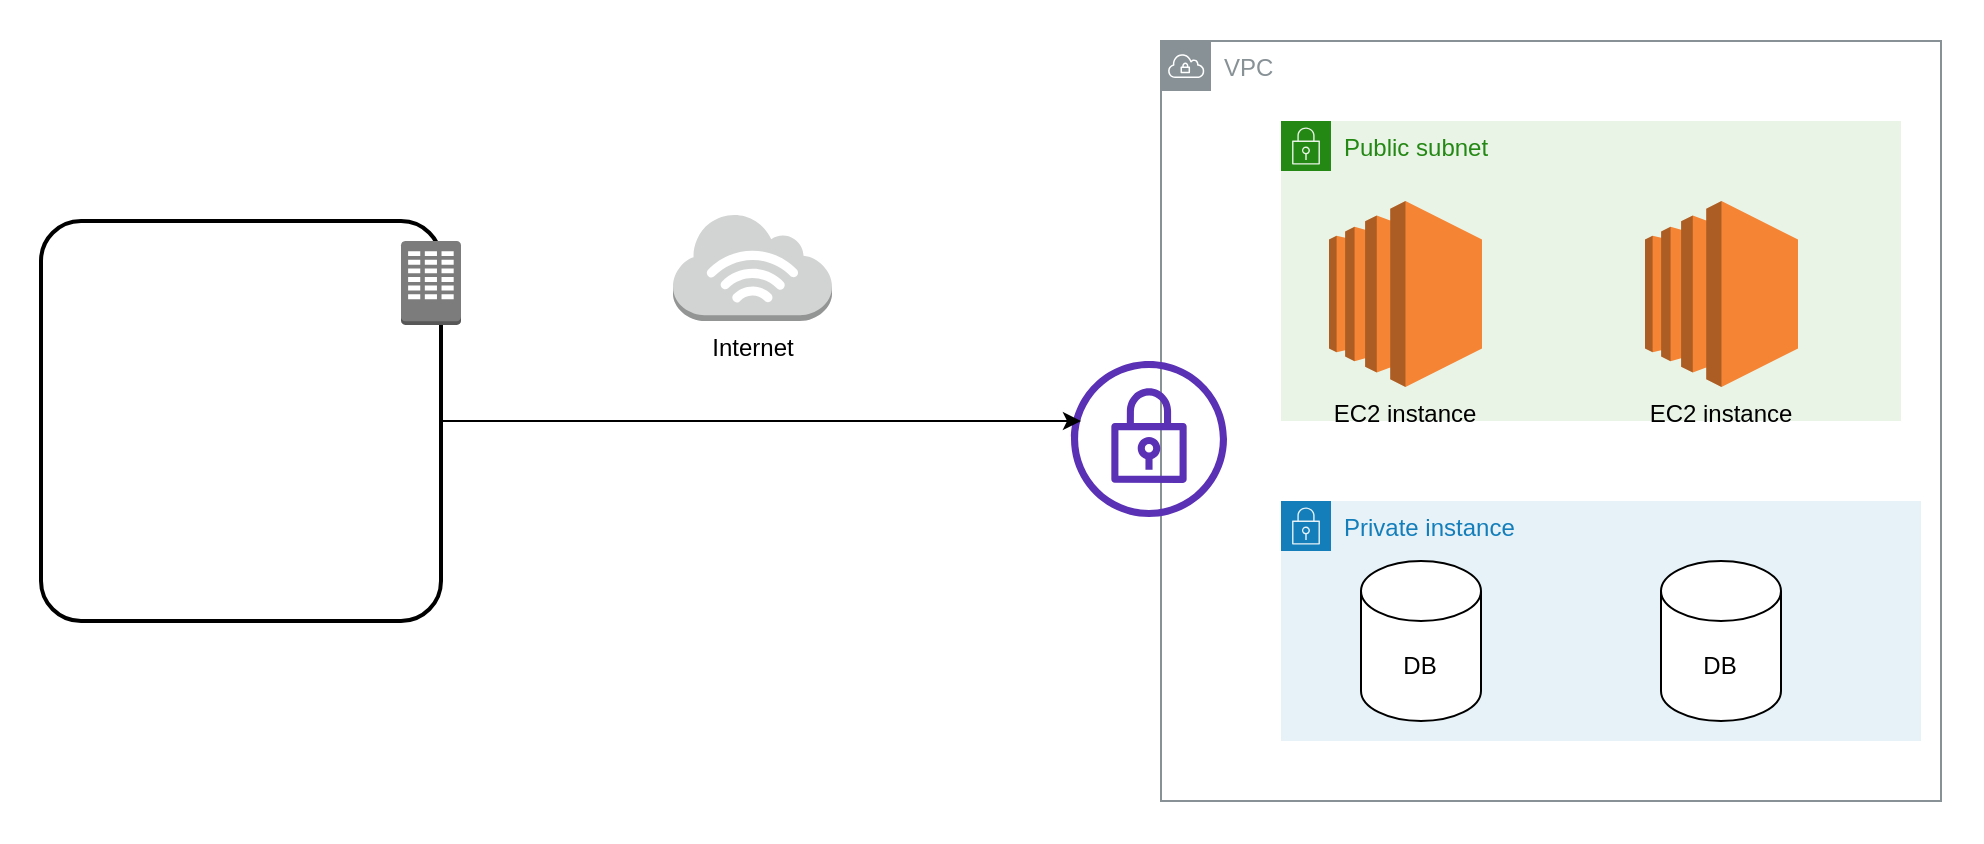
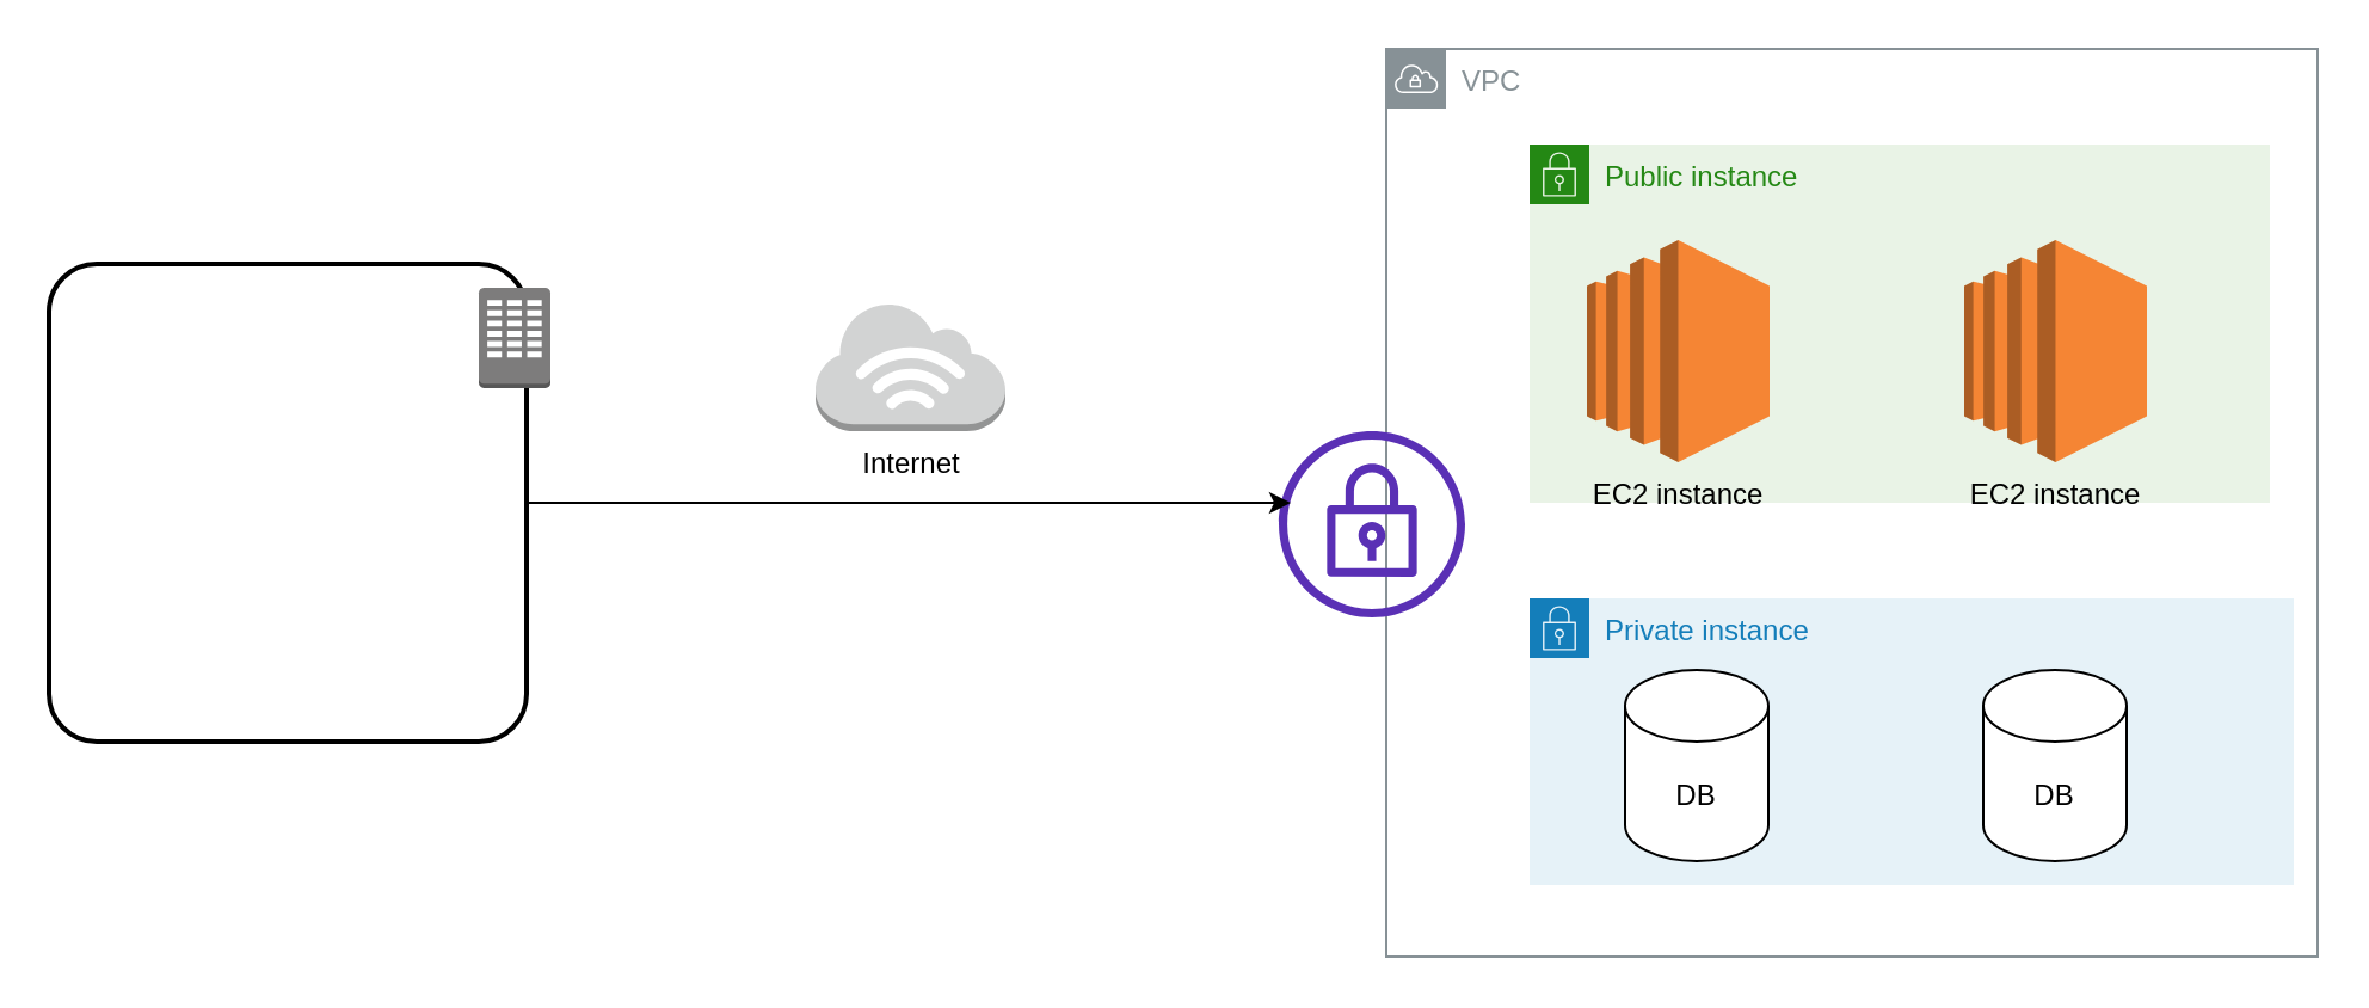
- <mxCell id="3" value="Public subnet" style="points=[[0,0],[0.25,0],[0.5,0],[0.75,0],[1,0],[1,0.25],[1,0.5],[1,0.75],[1,1],[0.75,1],[0.5,1],[0.25,1],[0,1],[0,0.75],[0,0.5],[0,0.25]];outlineConnect=0;gradientColor=none;html=1;whiteSpace=wrap;fontSize=12;fontStyle=0;shape=mxgraph.aws4.group;grIcon=mxgraph.aws4.group_security_group;grStroke=0;strokeColor=#248814;fillColor=#E9F3E6;verticalAlign=top;align=left;spacingLeft=30;fontColor=#248814;dashed=0;" vertex="1" parent="1"><mxGeometry x="640" y="60" width="310" height="150" as="geometry" /></mxCell>
+ <mxCell id="3" value="Public instance" style="points=[[0,0],[0.25,0],[0.5,0],[0.75,0],[1,0],[1,0.25],[1,0.5],[1,0.75],[1,1],[0.75,1],[0.5,1],[0.25,1],[0,1],[0,0.75],[0,0.5],[0,0.25]];outlineConnect=0;gradientColor=none;html=1;whiteSpace=wrap;fontSize=12;fontStyle=0;shape=mxgraph.aws4.group;grIcon=mxgraph.aws4.group_security_group;grStroke=0;strokeColor=#248814;fillColor=#E9F3E6;verticalAlign=top;align=left;spacingLeft=30;fontColor=#248814;dashed=0;" vertex="1" parent="1"><mxGeometry x="640" y="60" width="310" height="150" as="geometry" /></mxCell>
- <mxCell id="13" value="Internet" style="outlineConnect=0;dashed=0;verticalLabelPosition=bottom;verticalAlign=top;align=center;html=1;shape=mxgraph.aws3.internet_3;fillColor=#D2D3D3;gradientColor=none;" vertex="1" parent="1"><mxGeometry x="336" y="106" width="79.5" height="54" as="geometry" /></mxCell>
+ <mxCell id="13" value="Internet" style="outlineConnect=0;dashed=0;verticalLabelPosition=bottom;verticalAlign=top;align=center;html=1;shape=mxgraph.aws3.internet_3;fillColor=#D2D3D3;gradientColor=none;" vertex="1" parent="1"><mxGeometry x="341" y="126" width="79.5" height="54" as="geometry" /></mxCell>
